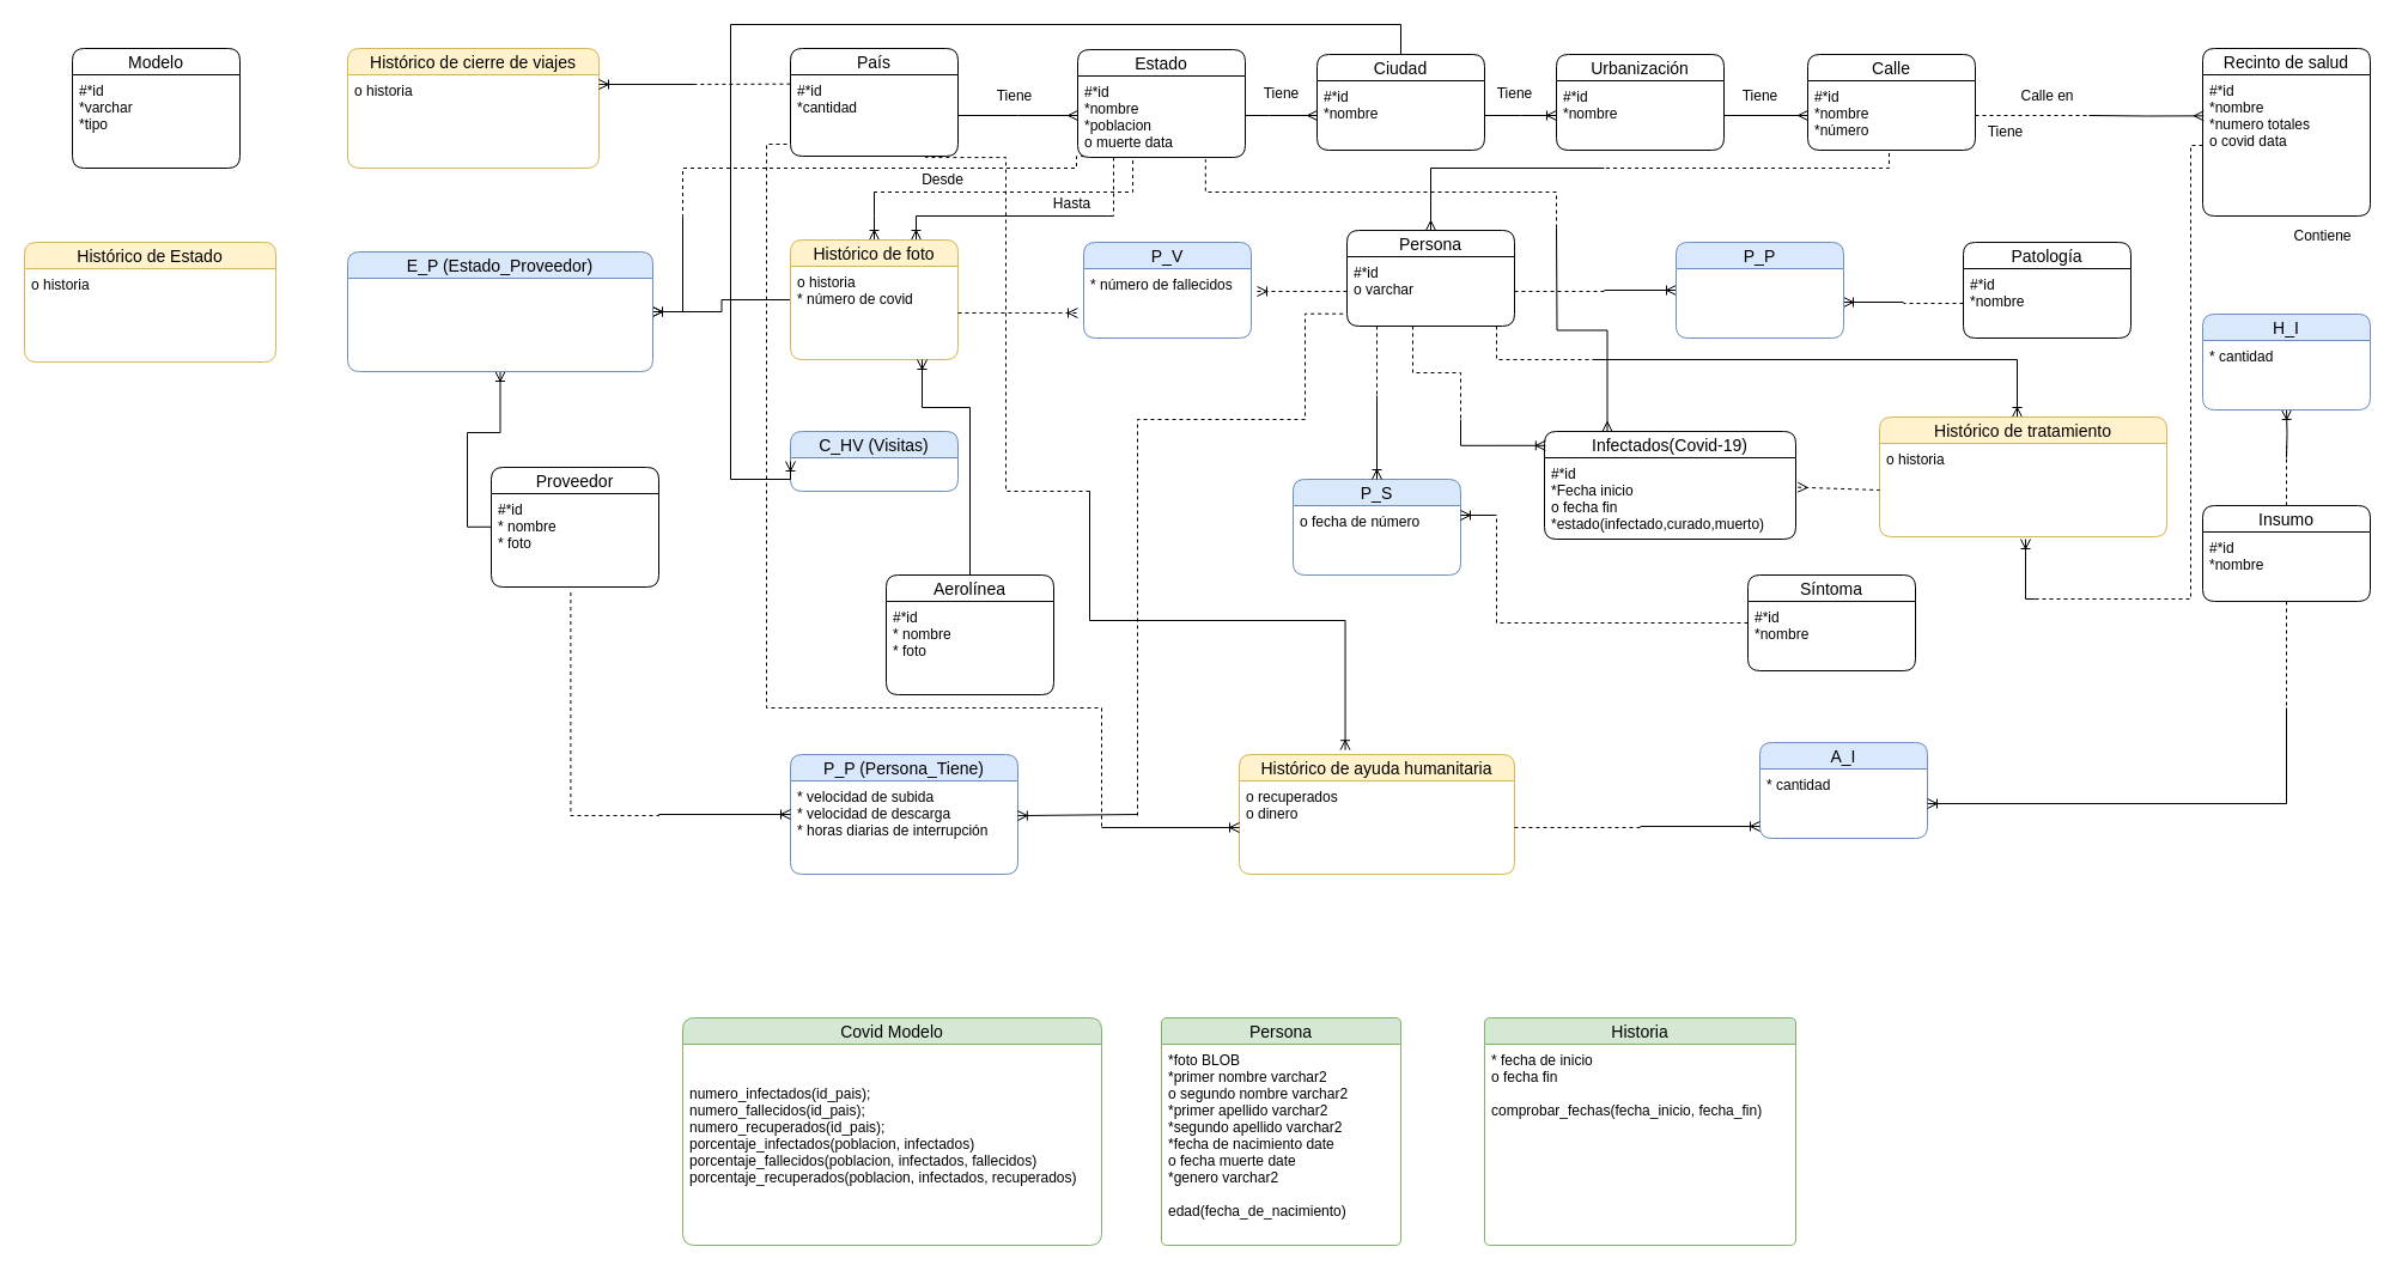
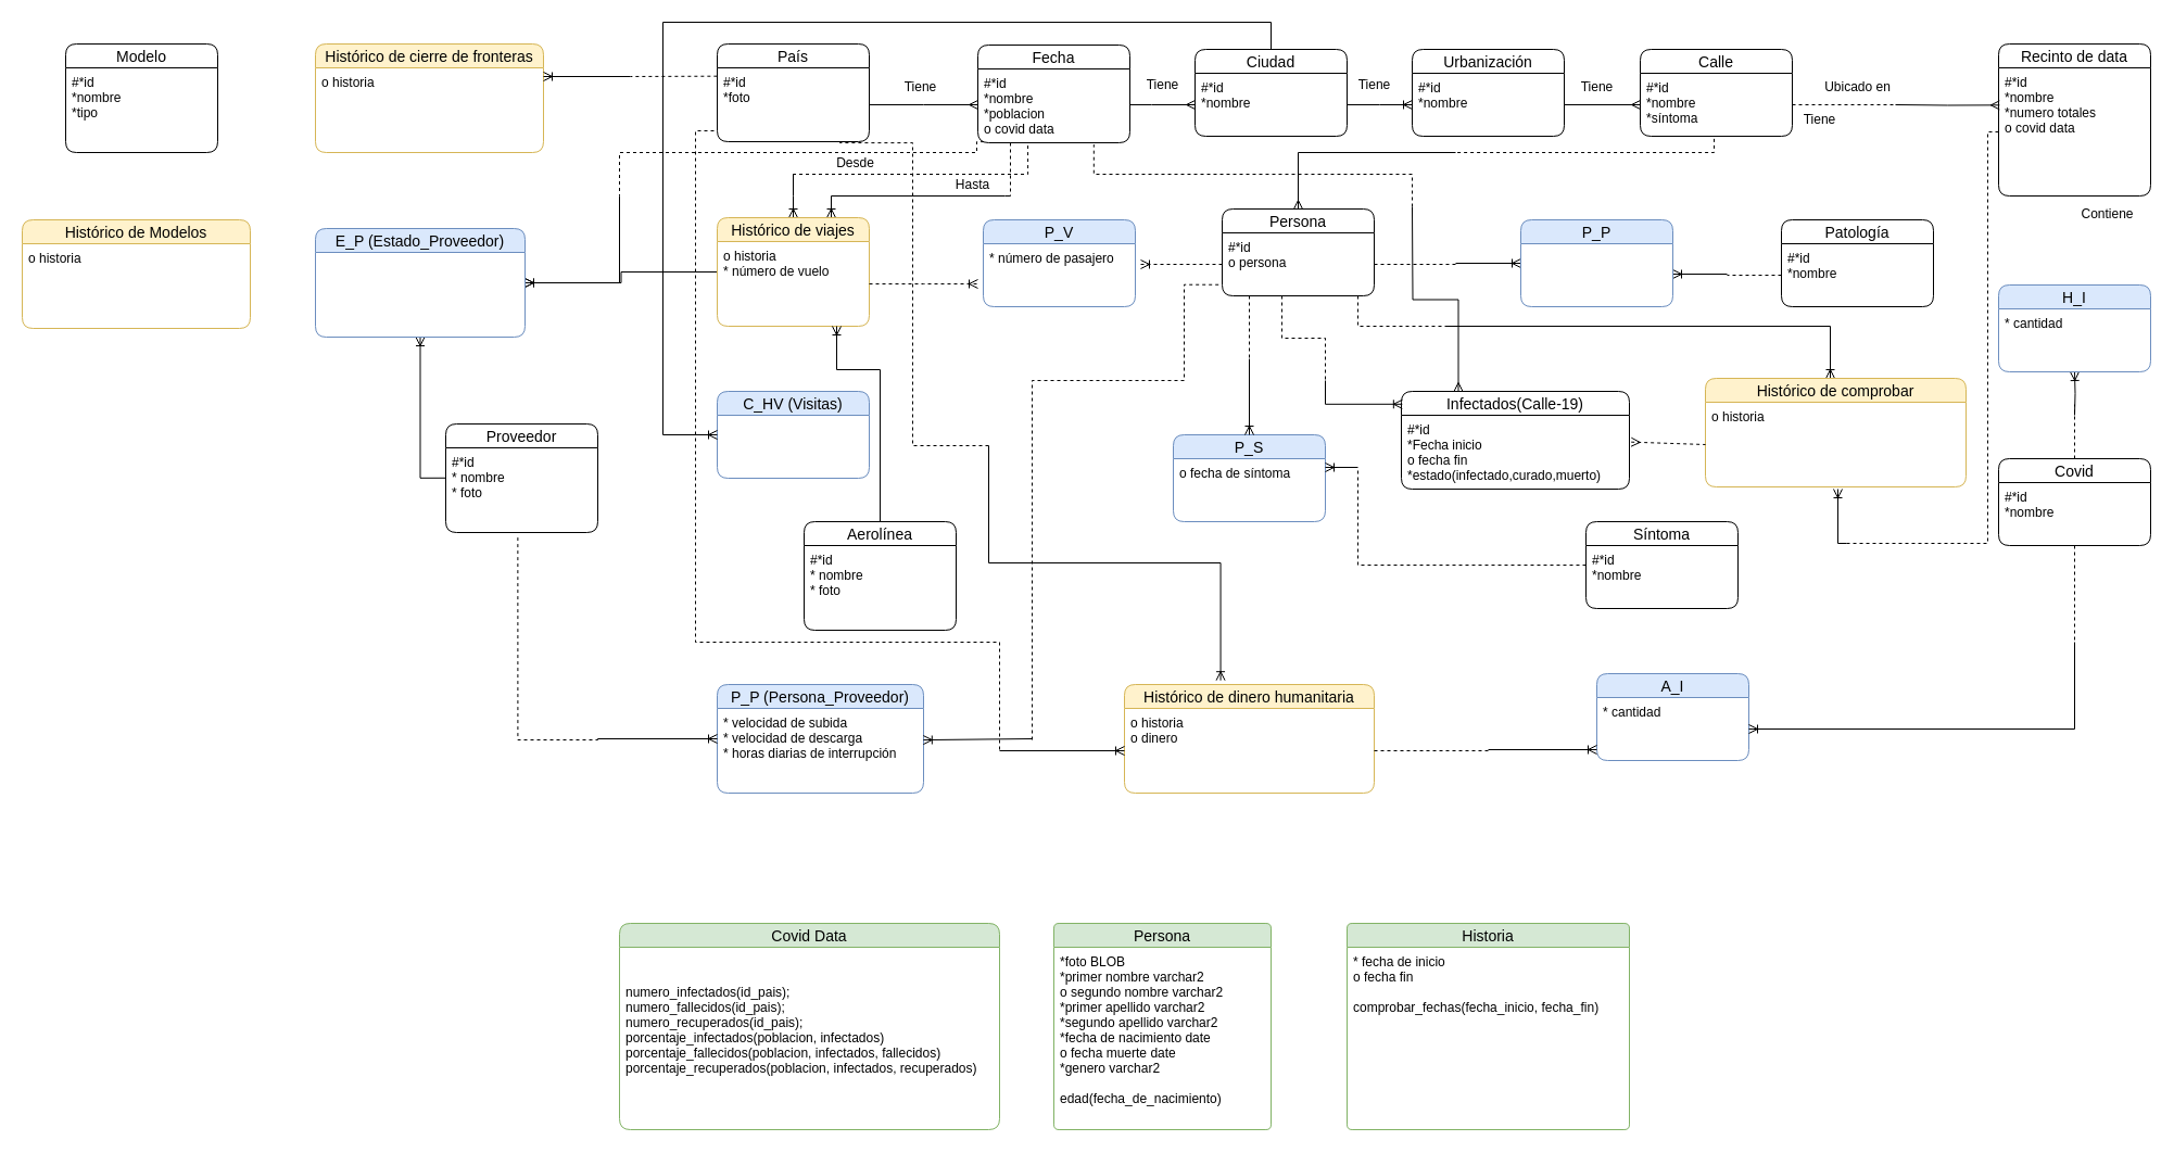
- <mxCell id="68" value="Histórico de cierre de viajes" style="swimlane;fontStyle=0;childLayout=stackLayout;horizontal=1;startSize=22;fillColor=#fff2cc;horizontalStack=0;resizeParent=1;resizeParentMax=0;resizeLast=0;collapsible=1;marginBottom=0;swimlaneFillColor=#ffffff;align=center;fontSize=14;rounded=1;strokeColor=#d6b656;" parent="1" vertex="1"><mxGeometry x="290" y="40" width="210" height="100" as="geometry" /></mxCell>
+ <mxCell id="68" value="Histórico de cierre de fronteras" style="swimlane;fontStyle=0;childLayout=stackLayout;horizontal=1;startSize=22;fillColor=#fff2cc;horizontalStack=0;resizeParent=1;resizeParentMax=0;resizeLast=0;collapsible=1;marginBottom=0;swimlaneFillColor=#ffffff;align=center;fontSize=14;rounded=1;strokeColor=#d6b656;" parent="1" vertex="1"><mxGeometry x="290" y="40" width="210" height="100" as="geometry" /></mxCell>
- <mxCell id="44" value="Recinto de salud" style="swimlane;fontStyle=0;childLayout=stackLayout;horizontal=1;startSize=22;fillColor=none;horizontalStack=0;resizeParent=1;resizeParentMax=0;resizeLast=0;collapsible=1;marginBottom=0;swimlaneFillColor=#ffffff;align=center;fontSize=14;rounded=1;" parent="1" vertex="1"><mxGeometry x="1840" y="40" width="140" height="140" as="geometry" /></mxCell>
+ <mxCell id="44" value="Recinto de data" style="swimlane;fontStyle=0;childLayout=stackLayout;horizontal=1;startSize=22;fillColor=none;horizontalStack=0;resizeParent=1;resizeParentMax=0;resizeLast=0;collapsible=1;marginBottom=0;swimlaneFillColor=#ffffff;align=center;fontSize=14;rounded=1;" parent="1" vertex="1"><mxGeometry x="1840" y="40" width="140" height="140" as="geometry" /></mxCell>
- <mxCell id="10" value="Estado" style="swimlane;fontStyle=0;childLayout=stackLayout;horizontal=1;startSize=22;fillColor=none;horizontalStack=0;resizeParent=1;resizeParentMax=0;resizeLast=0;collapsible=1;marginBottom=0;swimlaneFillColor=#ffffff;align=center;fontSize=14;rounded=1;" parent="1" vertex="1"><mxGeometry x="900" y="41" width="140" height="90" as="geometry" /></mxCell>
+ <mxCell id="10" value="Fecha" style="swimlane;fontStyle=0;childLayout=stackLayout;horizontal=1;startSize=22;fillColor=none;horizontalStack=0;resizeParent=1;resizeParentMax=0;resizeLast=0;collapsible=1;marginBottom=0;swimlaneFillColor=#ffffff;align=center;fontSize=14;rounded=1;" parent="1" vertex="1"><mxGeometry x="900" y="41" width="140" height="90" as="geometry" /></mxCell>
- <mxCell id="98" value="#*id&#10;*varchar&#10;*tipo" style="text;strokeColor=none;fillColor=none;spacingLeft=4;spacingRight=4;overflow=hidden;rotatable=0;points=[[0,0.5],[1,0.5]];portConstraint=eastwest;fontSize=12;" parent="97" vertex="1"><mxGeometry y="22" width="140" height="78" as="geometry" /></mxCell>
+ <mxCell id="98" value="#*id&#10;*nombre&#10;*tipo" style="text;strokeColor=none;fillColor=none;spacingLeft=4;spacingRight=4;overflow=hidden;rotatable=0;points=[[0,0.5],[1,0.5]];portConstraint=eastwest;fontSize=12;" parent="97" vertex="1"><mxGeometry y="22" width="140" height="78" as="geometry" /></mxCell>
- <mxCell id="6" value="#*id&#10;*cantidad&#10;" style="text;strokeColor=none;fillColor=none;spacingLeft=4;spacingRight=4;overflow=hidden;rotatable=0;points=[[0,0.5],[1,0.5]];portConstraint=eastwest;fontSize=12;" parent="5" vertex="1"><mxGeometry y="22" width="140" height="68" as="geometry" /></mxCell>
+ <mxCell id="6" value="#*id&#10;*foto&#10;" style="text;strokeColor=none;fillColor=none;spacingLeft=4;spacingRight=4;overflow=hidden;rotatable=0;points=[[0,0.5],[1,0.5]];portConstraint=eastwest;fontSize=12;" parent="5" vertex="1"><mxGeometry y="22" width="140" height="68" as="geometry" /></mxCell>
- <mxCell id="11" value="#*id&#10;*nombre&#10;*poblacion&#10;o muerte data" style="text;strokeColor=none;fillColor=none;spacingLeft=4;spacingRight=4;overflow=hidden;rotatable=0;points=[[0,0.5],[1,0.5]];portConstraint=eastwest;fontSize=12;" parent="10" vertex="1"><mxGeometry y="22" width="140" height="68" as="geometry" /></mxCell>
+ <mxCell id="11" value="#*id&#10;*nombre&#10;*poblacion&#10;o covid data" style="text;strokeColor=none;fillColor=none;spacingLeft=4;spacingRight=4;overflow=hidden;rotatable=0;points=[[0,0.5],[1,0.5]];portConstraint=eastwest;fontSize=12;" parent="10" vertex="1"><mxGeometry y="22" width="140" height="68" as="geometry" /></mxCell>
- <mxCell id="42" value="#*id&#10;*nombre&#10;*número" style="text;strokeColor=none;fillColor=none;spacingLeft=4;spacingRight=4;overflow=hidden;rotatable=0;points=[[0,0.5],[1,0.5]];portConstraint=eastwest;fontSize=12;" parent="41" vertex="1"><mxGeometry y="22" width="140" height="58" as="geometry" /></mxCell>
+ <mxCell id="42" value="#*id&#10;*nombre&#10;*síntoma" style="text;strokeColor=none;fillColor=none;spacingLeft=4;spacingRight=4;overflow=hidden;rotatable=0;points=[[0,0.5],[1,0.5]];portConstraint=eastwest;fontSize=12;" parent="41" vertex="1"><mxGeometry y="22" width="140" height="58" as="geometry" /></mxCell>
- <mxCell id="48" value="Calle en" style="text;html=1;align=center;verticalAlign=middle;resizable=0;points=[];autosize=1;" parent="1" vertex="1"><mxGeometry x="1670" y="70" width="80" height="20" as="geometry" /></mxCell>
+ <mxCell id="48" value="Ubicado en" style="text;html=1;align=center;verticalAlign=middle;resizable=0;points=[];autosize=1;" parent="1" vertex="1"><mxGeometry x="1670" y="70" width="80" height="20" as="geometry" /></mxCell>
- <mxCell id="28" value="Histórico de foto" style="swimlane;fontStyle=0;childLayout=stackLayout;horizontal=1;startSize=22;fillColor=#fff2cc;horizontalStack=0;resizeParent=1;resizeParentMax=0;resizeLast=0;collapsible=1;marginBottom=0;swimlaneFillColor=#ffffff;align=center;fontSize=14;rounded=1;strokeColor=#d6b656;" parent="1" vertex="1"><mxGeometry x="660" y="200" width="140" height="100" as="geometry" /></mxCell>
+ <mxCell id="28" value="Histórico de viajes" style="swimlane;fontStyle=0;childLayout=stackLayout;horizontal=1;startSize=22;fillColor=#fff2cc;horizontalStack=0;resizeParent=1;resizeParentMax=0;resizeLast=0;collapsible=1;marginBottom=0;swimlaneFillColor=#ffffff;align=center;fontSize=14;rounded=1;strokeColor=#d6b656;" parent="1" vertex="1"><mxGeometry x="660" y="200" width="140" height="100" as="geometry" /></mxCell>
- <mxCell id="99" value="Histórico de Estado" style="swimlane;fontStyle=0;childLayout=stackLayout;horizontal=1;startSize=22;fillColor=#fff2cc;horizontalStack=0;resizeParent=1;resizeParentMax=0;resizeLast=0;collapsible=1;marginBottom=0;swimlaneFillColor=#ffffff;align=center;fontSize=14;rounded=1;strokeColor=#d6b656;" parent="1" vertex="1"><mxGeometry x="20" y="202" width="210" height="100" as="geometry" /></mxCell>
+ <mxCell id="99" value="Histórico de Modelos" style="swimlane;fontStyle=0;childLayout=stackLayout;horizontal=1;startSize=22;fillColor=#fff2cc;horizontalStack=0;resizeParent=1;resizeParentMax=0;resizeLast=0;collapsible=1;marginBottom=0;swimlaneFillColor=#ffffff;align=center;fontSize=14;rounded=1;strokeColor=#d6b656;" parent="1" vertex="1"><mxGeometry x="20" y="202" width="210" height="100" as="geometry" /></mxCell>
- <mxCell id="18" value="#*id&#10;o varchar&#10;" style="text;strokeColor=none;fillColor=none;spacingLeft=4;spacingRight=4;overflow=hidden;rotatable=0;points=[[0,0.5],[1,0.5]];portConstraint=eastwest;fontSize=12;" parent="17" vertex="1"><mxGeometry y="22" width="140" height="58" as="geometry" /></mxCell>
+ <mxCell id="18" value="#*id&#10;o persona&#10;" style="text;strokeColor=none;fillColor=none;spacingLeft=4;spacingRight=4;overflow=hidden;rotatable=0;points=[[0,0.5],[1,0.5]];portConstraint=eastwest;fontSize=12;" parent="17" vertex="1"><mxGeometry y="22" width="140" height="58" as="geometry" /></mxCell>
- <mxCell id="29" value="o historia&#10;* número de covid" style="text;strokeColor=none;fillColor=none;spacingLeft=4;spacingRight=4;overflow=hidden;rotatable=0;points=[[0,0.5],[1,0.5]];portConstraint=eastwest;fontSize=12;" parent="28" vertex="1"><mxGeometry y="22" width="140" height="78" as="geometry" /></mxCell>
+ <mxCell id="29" value="o historia&#10;* número de vuelo" style="text;strokeColor=none;fillColor=none;spacingLeft=4;spacingRight=4;overflow=hidden;rotatable=0;points=[[0,0.5],[1,0.5]];portConstraint=eastwest;fontSize=12;" parent="28" vertex="1"><mxGeometry y="22" width="140" height="78" as="geometry" /></mxCell>
- <mxCell id="89" value="* número de fallecidos" style="text;strokeColor=none;fillColor=none;spacingLeft=4;spacingRight=4;overflow=hidden;rotatable=0;points=[[0,0.5],[1,0.5]];portConstraint=eastwest;fontSize=12;" parent="88" vertex="1"><mxGeometry y="22" width="140" height="58" as="geometry" /></mxCell>
+ <mxCell id="89" value="* número de pasajero" style="text;strokeColor=none;fillColor=none;spacingLeft=4;spacingRight=4;overflow=hidden;rotatable=0;points=[[0,0.5],[1,0.5]];portConstraint=eastwest;fontSize=12;" parent="88" vertex="1"><mxGeometry y="22" width="140" height="58" as="geometry" /></mxCell>
- <mxCell id="67" value="E_P (Estado_Proveedor)" style="swimlane;fontStyle=0;childLayout=stackLayout;horizontal=1;startSize=22;fillColor=#dae8fc;horizontalStack=0;resizeParent=1;resizeParentMax=0;resizeLast=0;collapsible=1;marginBottom=0;swimlaneFillColor=#ffffff;align=center;fontSize=14;rounded=1;strokeColor=#6c8ebf;" parent="1" vertex="1"><mxGeometry x="290" y="210" width="255" height="100" as="geometry" /></mxCell>
+ <mxCell id="67" value="E_P (Estado_Proveedor)" style="swimlane;fontStyle=0;childLayout=stackLayout;horizontal=1;startSize=22;fillColor=#dae8fc;horizontalStack=0;resizeParent=1;resizeParentMax=0;resizeLast=0;collapsible=1;marginBottom=0;swimlaneFillColor=#ffffff;align=center;fontSize=14;rounded=1;strokeColor=#6c8ebf;" parent="1" vertex="1"><mxGeometry x="290" y="210" width="193" height="100" as="geometry" /></mxCell>
- <mxCell id="109" value="Histórico de tratamiento" style="swimlane;fontStyle=0;childLayout=stackLayout;horizontal=1;startSize=22;fillColor=#fff2cc;horizontalStack=0;resizeParent=1;resizeParentMax=0;resizeLast=0;collapsible=1;marginBottom=0;swimlaneFillColor=#ffffff;align=center;fontSize=14;rounded=1;strokeColor=#d6b656;" parent="1" vertex="1"><mxGeometry x="1570" y="348" width="240" height="100" as="geometry" /></mxCell>
+ <mxCell id="109" value="Histórico de comprobar" style="swimlane;fontStyle=0;childLayout=stackLayout;horizontal=1;startSize=22;fillColor=#fff2cc;horizontalStack=0;resizeParent=1;resizeParentMax=0;resizeLast=0;collapsible=1;marginBottom=0;swimlaneFillColor=#ffffff;align=center;fontSize=14;rounded=1;strokeColor=#d6b656;" parent="1" vertex="1"><mxGeometry x="1570" y="348" width="240" height="100" as="geometry" /></mxCell>
- <mxCell id="113" value="Infectados(Covid-19)" style="swimlane;fontStyle=0;childLayout=stackLayout;horizontal=1;startSize=22;fillColor=none;horizontalStack=0;resizeParent=1;resizeParentMax=0;resizeLast=0;collapsible=1;marginBottom=0;swimlaneFillColor=#ffffff;align=center;fontSize=14;rounded=1;" parent="1" vertex="1"><mxGeometry x="1290" y="360" width="210" height="90" as="geometry" /></mxCell>
+ <mxCell id="113" value="Infectados(Calle-19)" style="swimlane;fontStyle=0;childLayout=stackLayout;horizontal=1;startSize=22;fillColor=none;horizontalStack=0;resizeParent=1;resizeParentMax=0;resizeLast=0;collapsible=1;marginBottom=0;swimlaneFillColor=#ffffff;align=center;fontSize=14;rounded=1;" parent="1" vertex="1"><mxGeometry x="1290" y="360" width="210" height="90" as="geometry" /></mxCell>
- <mxCell id="33" value="C_HV (Visitas)" style="swimlane;fontStyle=0;childLayout=stackLayout;horizontal=1;startSize=22;fillColor=#dae8fc;horizontalStack=0;resizeParent=1;resizeParentMax=0;resizeLast=0;collapsible=1;marginBottom=0;swimlaneFillColor=#ffffff;align=center;fontSize=14;rounded=1;strokeColor=#6c8ebf;" parent="1" vertex="1"><mxGeometry x="660" y="360" width="140" height="50" as="geometry" /></mxCell>
+ <mxCell id="33" value="C_HV (Visitas)" style="swimlane;fontStyle=0;childLayout=stackLayout;horizontal=1;startSize=22;fillColor=#dae8fc;horizontalStack=0;resizeParent=1;resizeParentMax=0;resizeLast=0;collapsible=1;marginBottom=0;swimlaneFillColor=#ffffff;align=center;fontSize=14;rounded=1;strokeColor=#6c8ebf;" parent="1" vertex="1"><mxGeometry x="660" y="360" width="140" height="80" as="geometry" /></mxCell>
- <mxCell id="52" value="Insumo" style="swimlane;fontStyle=0;childLayout=stackLayout;horizontal=1;startSize=22;fillColor=none;horizontalStack=0;resizeParent=1;resizeParentMax=0;resizeLast=0;collapsible=1;marginBottom=0;swimlaneFillColor=#ffffff;align=center;fontSize=14;rounded=1;" parent="1" vertex="1"><mxGeometry x="1840" y="422" width="140" height="80" as="geometry" /></mxCell>
+ <mxCell id="52" value="Covid" style="swimlane;fontStyle=0;childLayout=stackLayout;horizontal=1;startSize=22;fillColor=none;horizontalStack=0;resizeParent=1;resizeParentMax=0;resizeLast=0;collapsible=1;marginBottom=0;swimlaneFillColor=#ffffff;align=center;fontSize=14;rounded=1;" parent="1" vertex="1"><mxGeometry x="1840" y="422" width="140" height="80" as="geometry" /></mxCell>
- <mxCell id="82" value="o fecha de número" style="text;strokeColor=none;fillColor=none;spacingLeft=4;spacingRight=4;overflow=hidden;rotatable=0;points=[[0,0.5],[1,0.5]];portConstraint=eastwest;fontSize=12;" parent="81" vertex="1"><mxGeometry y="22" width="140" height="58" as="geometry" /></mxCell>
+ <mxCell id="82" value="o fecha de síntoma" style="text;strokeColor=none;fillColor=none;spacingLeft=4;spacingRight=4;overflow=hidden;rotatable=0;points=[[0,0.5],[1,0.5]];portConstraint=eastwest;fontSize=12;" parent="81" vertex="1"><mxGeometry y="22" width="140" height="58" as="geometry" /></mxCell>
- <mxCell id="91" value="P_P (Persona_Tiene)" style="swimlane;fontStyle=0;childLayout=stackLayout;horizontal=1;startSize=22;fillColor=#dae8fc;horizontalStack=0;resizeParent=1;resizeParentMax=0;resizeLast=0;collapsible=1;marginBottom=0;swimlaneFillColor=#ffffff;align=center;fontSize=14;rounded=1;strokeColor=#6c8ebf;" parent="1" vertex="1"><mxGeometry x="660" y="630" width="190" height="100" as="geometry" /></mxCell>
+ <mxCell id="91" value="P_P (Persona_Proveedor)" style="swimlane;fontStyle=0;childLayout=stackLayout;horizontal=1;startSize=22;fillColor=#dae8fc;horizontalStack=0;resizeParent=1;resizeParentMax=0;resizeLast=0;collapsible=1;marginBottom=0;swimlaneFillColor=#ffffff;align=center;fontSize=14;rounded=1;strokeColor=#6c8ebf;" parent="1" vertex="1"><mxGeometry x="660" y="630" width="190" height="100" as="geometry" /></mxCell>
- <mxCell id="56" value="Histórico de ayuda humanitaria" style="swimlane;fontStyle=0;childLayout=stackLayout;horizontal=1;startSize=22;fillColor=#fff2cc;horizontalStack=0;resizeParent=1;resizeParentMax=0;resizeLast=0;collapsible=1;marginBottom=0;swimlaneFillColor=#ffffff;align=center;fontSize=14;rounded=1;strokeColor=#d6b656;" parent="1" vertex="1"><mxGeometry x="1035" y="630" width="230" height="100" as="geometry" /></mxCell>
+ <mxCell id="56" value="Histórico de dinero humanitaria" style="swimlane;fontStyle=0;childLayout=stackLayout;horizontal=1;startSize=22;fillColor=#fff2cc;horizontalStack=0;resizeParent=1;resizeParentMax=0;resizeLast=0;collapsible=1;marginBottom=0;swimlaneFillColor=#ffffff;align=center;fontSize=14;rounded=1;strokeColor=#d6b656;" parent="1" vertex="1"><mxGeometry x="1035" y="630" width="230" height="100" as="geometry" /></mxCell>
- <mxCell id="57" value="o recuperados&#10;o dinero" style="text;strokeColor=none;fillColor=none;spacingLeft=4;spacingRight=4;overflow=hidden;rotatable=0;points=[[0,0.5],[1,0.5]];portConstraint=eastwest;fontSize=12;" parent="56" vertex="1"><mxGeometry y="22" width="230" height="78" as="geometry" /></mxCell>
+ <mxCell id="57" value="o historia&#10;o dinero" style="text;strokeColor=none;fillColor=none;spacingLeft=4;spacingRight=4;overflow=hidden;rotatable=0;points=[[0,0.5],[1,0.5]];portConstraint=eastwest;fontSize=12;" parent="56" vertex="1"><mxGeometry y="22" width="230" height="78" as="geometry" /></mxCell>
- <mxCell id="30" value="Covid Modelo" style="swimlane;fontStyle=0;childLayout=stackLayout;horizontal=1;startSize=22;fillColor=#d5e8d4;horizontalStack=0;resizeParent=1;resizeParentMax=0;resizeLast=0;collapsible=1;marginBottom=0;swimlaneFillColor=#ffffff;align=center;fontSize=14;rounded=1;strokeColor=#82b366;" parent="1" vertex="1"><mxGeometry x="570" y="850" width="350" height="190" as="geometry" /></mxCell>
+ <mxCell id="30" value="Covid Data" style="swimlane;fontStyle=0;childLayout=stackLayout;horizontal=1;startSize=22;fillColor=#d5e8d4;horizontalStack=0;resizeParent=1;resizeParentMax=0;resizeLast=0;collapsible=1;marginBottom=0;swimlaneFillColor=#ffffff;align=center;fontSize=14;rounded=1;strokeColor=#82b366;" parent="1" vertex="1"><mxGeometry x="570" y="850" width="350" height="190" as="geometry" /></mxCell>
